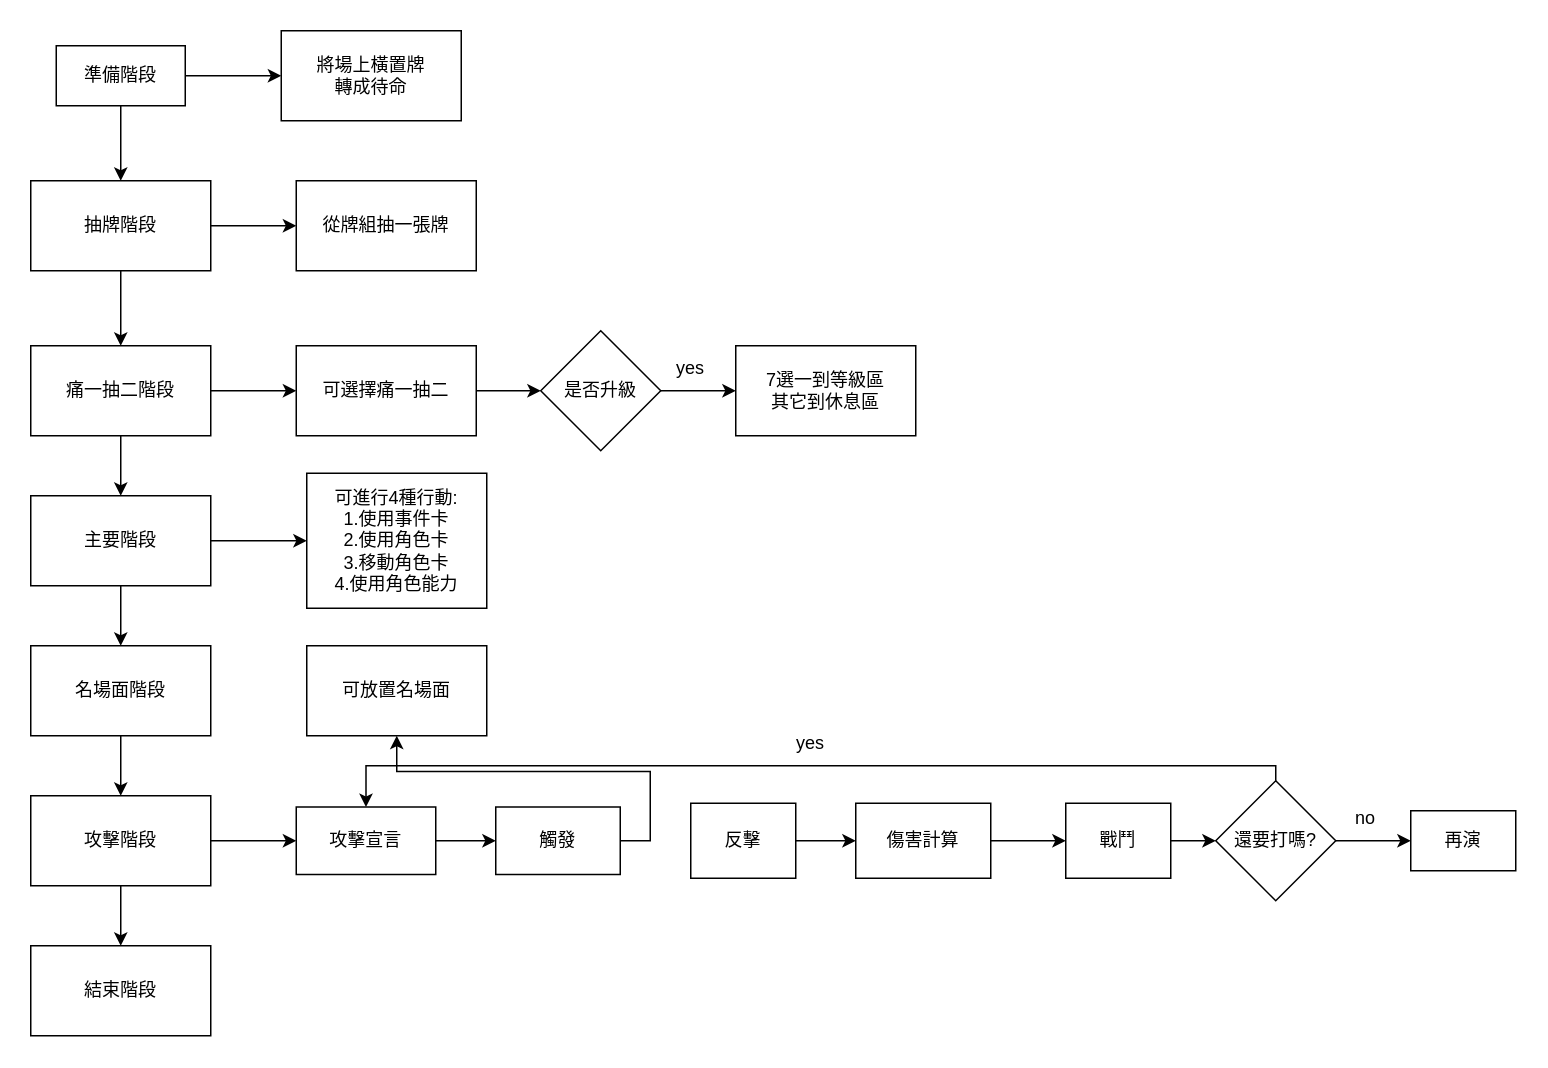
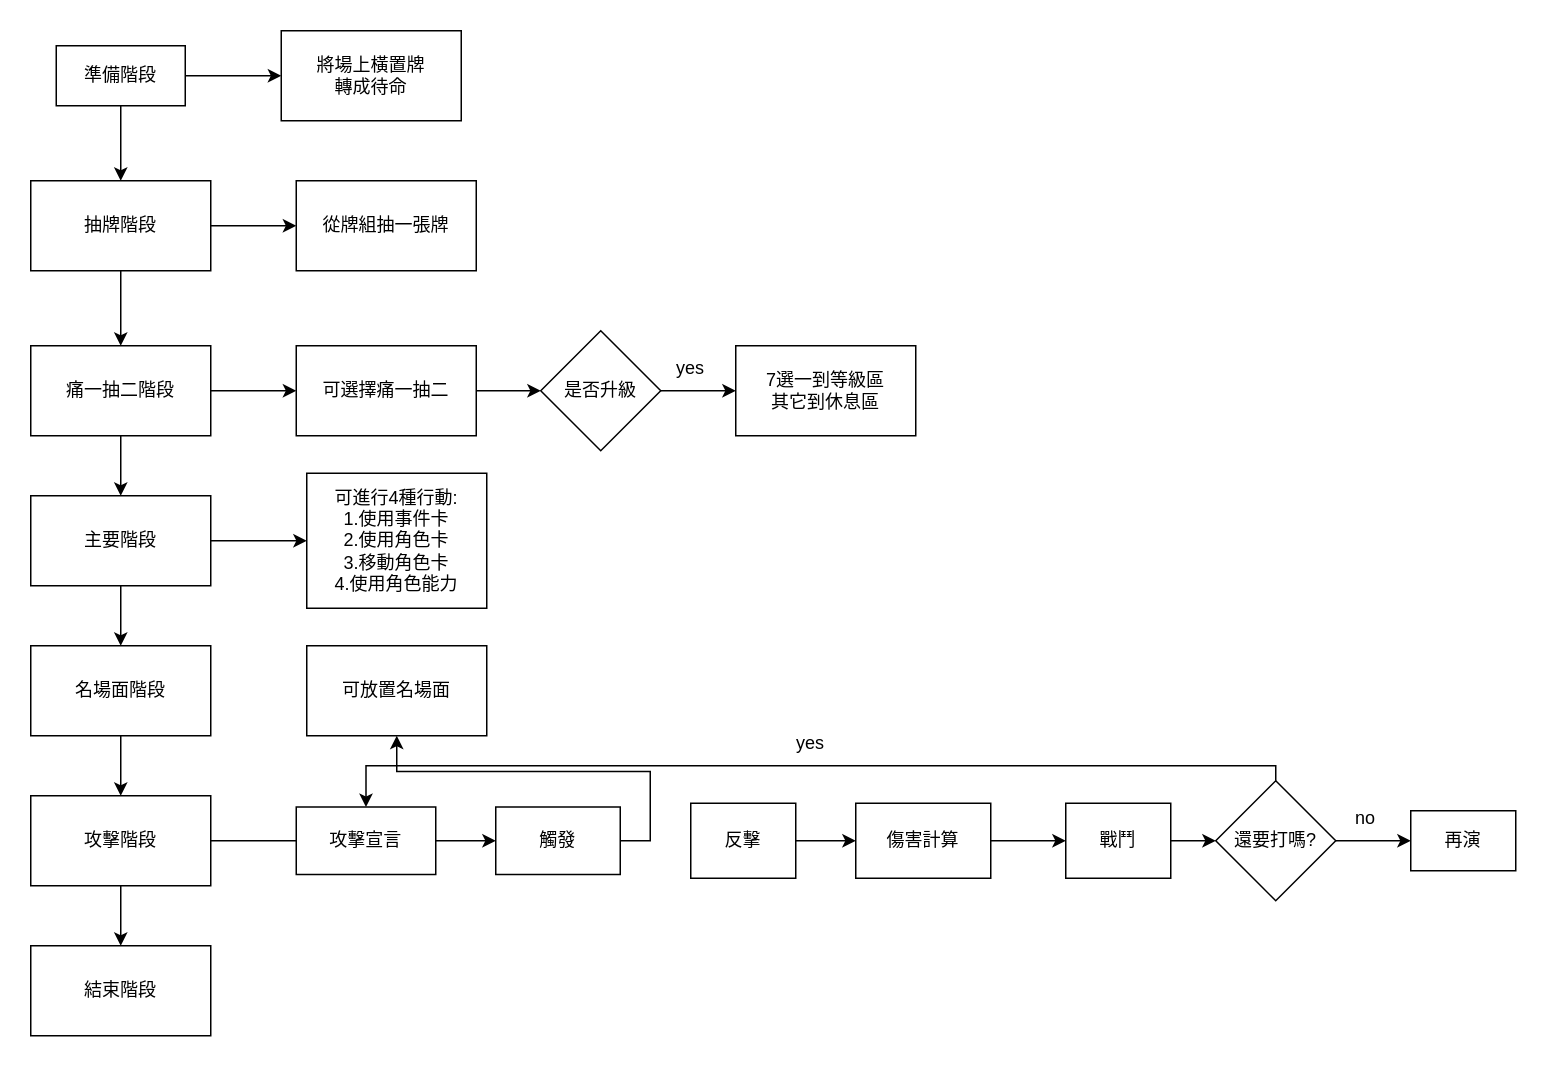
- <mxCell id="26" style="edgeStyle=orthogonalEdgeStyle;rounded=0;orthogonalLoop=1;jettySize=auto;html=1;entryX=0;entryY=0.5;entryDx=0;entryDy=0;" edge="1" parent="1" source="28" target="30"><mxGeometry relative="1" as="geometry" /></mxCell>
+ <mxCell id="26" style="edgeStyle=orthogonalEdgeStyle;rounded=0;orthogonalLoop=1;jettySize=auto;html=1;entryX=0;entryY=0.5;entryDx=0;entryDy=0;endArrow=none;" edge="1" parent="1" source="28" target="30"><mxGeometry relative="1" as="geometry" /></mxCell>
